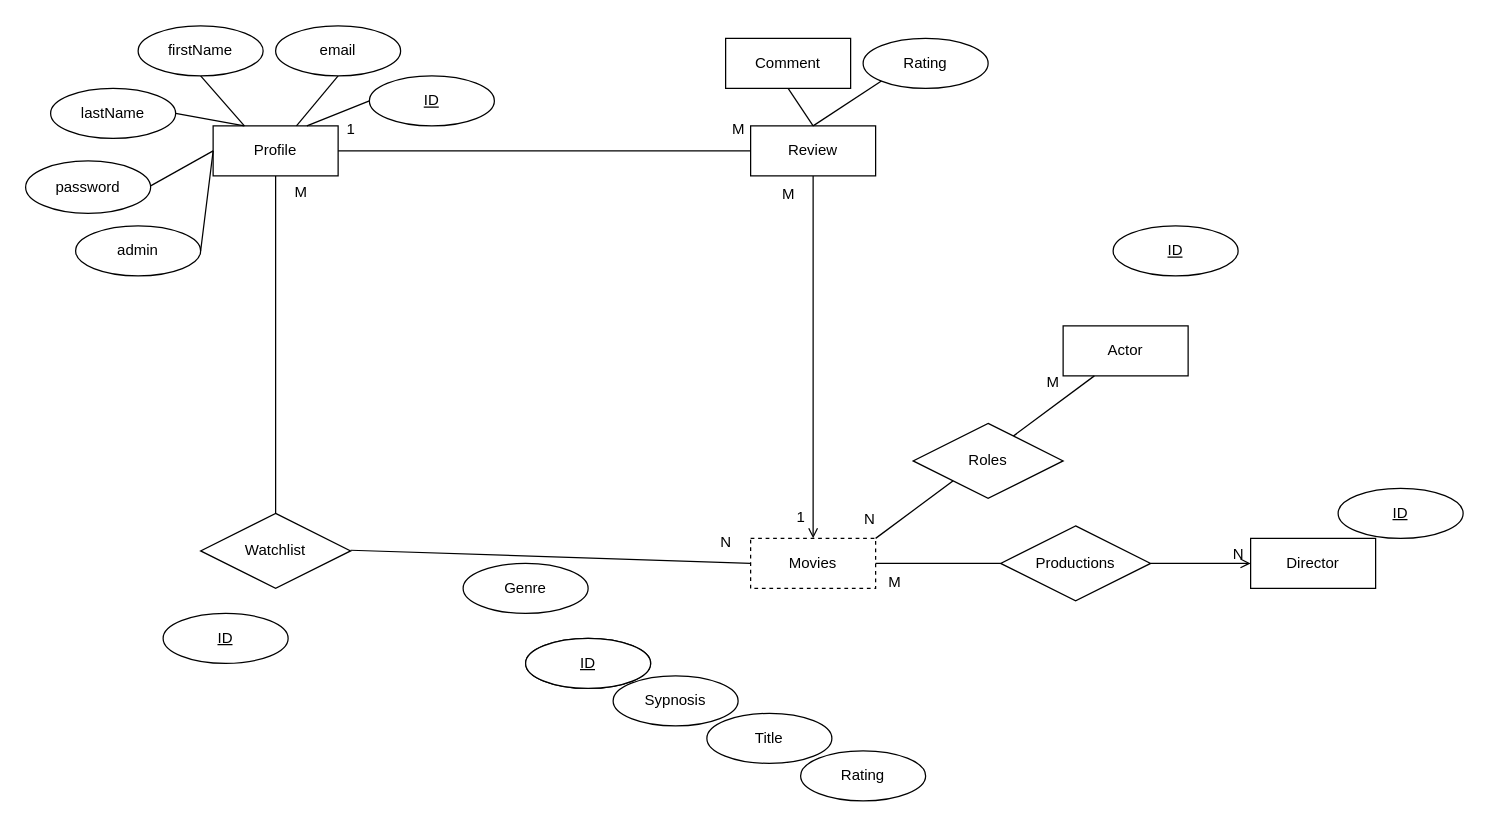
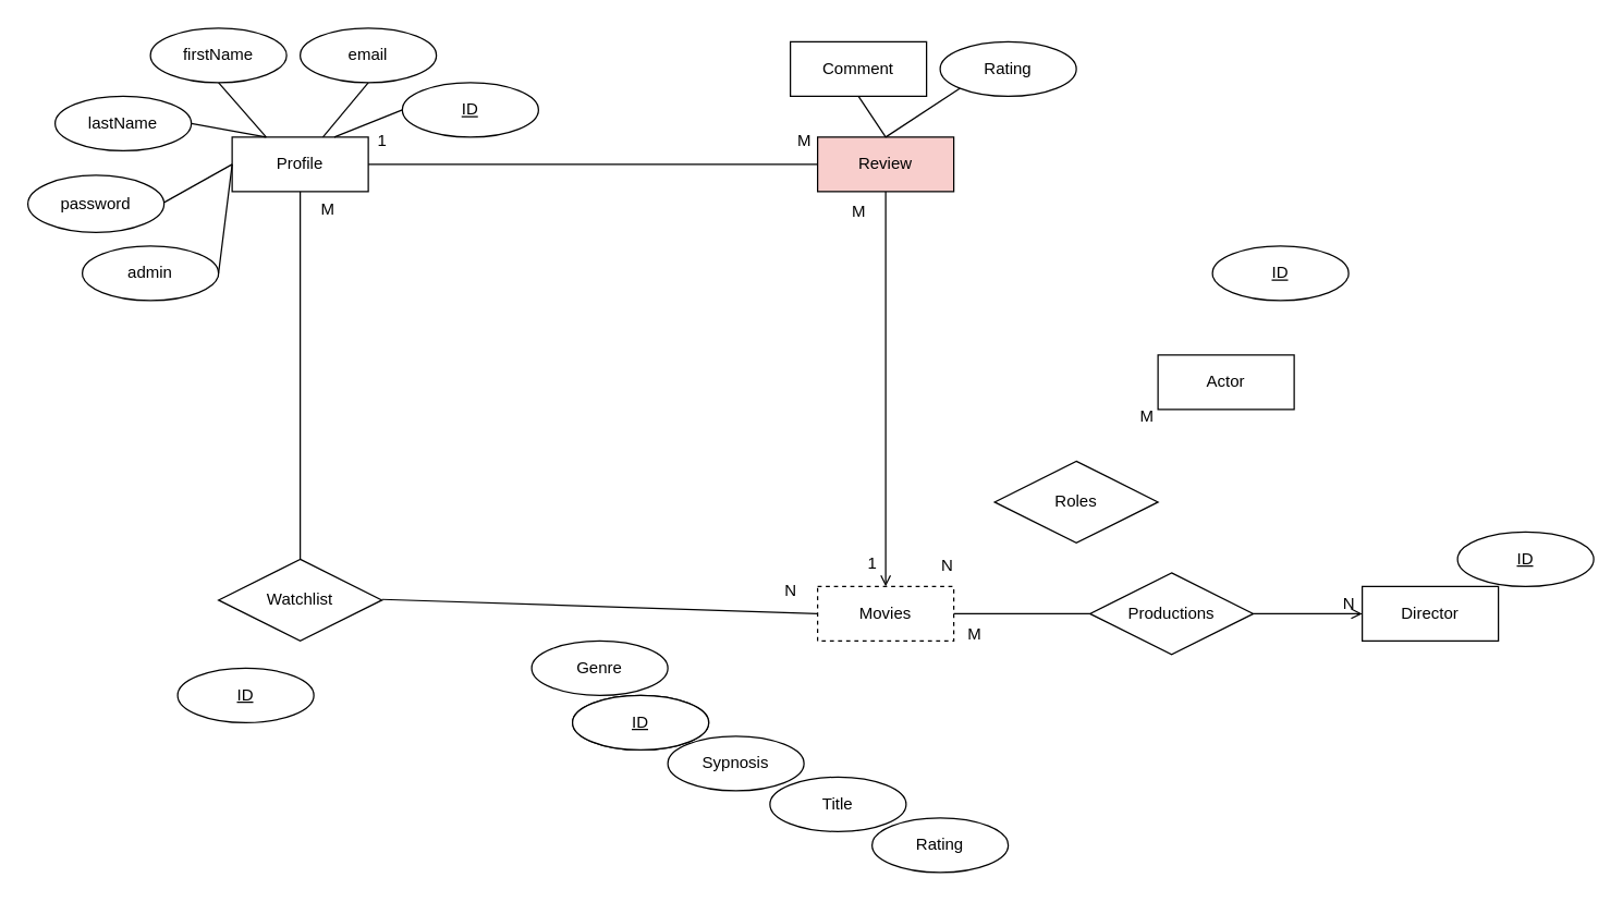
- <mxCell id="4" value="Review" style="whiteSpace=wrap;html=1;align=center;" parent="1" vertex="1"><mxGeometry x="600" y="100" width="100" height="40" as="geometry" /></mxCell>
+ <mxCell id="4" value="Review" style="whiteSpace=wrap;html=1;align=center;fillColor=#f8cecc;" parent="1" vertex="1"><mxGeometry x="600" y="100" width="100" height="40" as="geometry" /></mxCell>
- <mxCell id="13" value="" style="endArrow=none;html=1;rounded=0;entryX=0.25;entryY=1;entryDx=0;entryDy=0;exitX=1;exitY=0;exitDx=0;exitDy=0;" parent="1" source="3" target="12" edge="1"><mxGeometry relative="1" as="geometry"><mxPoint x="510" y="330" as="sourcePoint" /><mxPoint x="670" y="330" as="targetPoint" /></mxGeometry></mxCell>
- <mxCell id="10" value="Genre" style="ellipse;whiteSpace=wrap;html=1;align=center;" parent="1" vertex="1"><mxGeometry x="370" y="450" width="100" height="40" as="geometry" /></mxCell>
+ <mxCell id="10" value="Genre" style="ellipse;whiteSpace=wrap;html=1;align=center;" parent="1" vertex="1"><mxGeometry x="390" y="470" width="100" height="40" as="geometry" /></mxCell>
